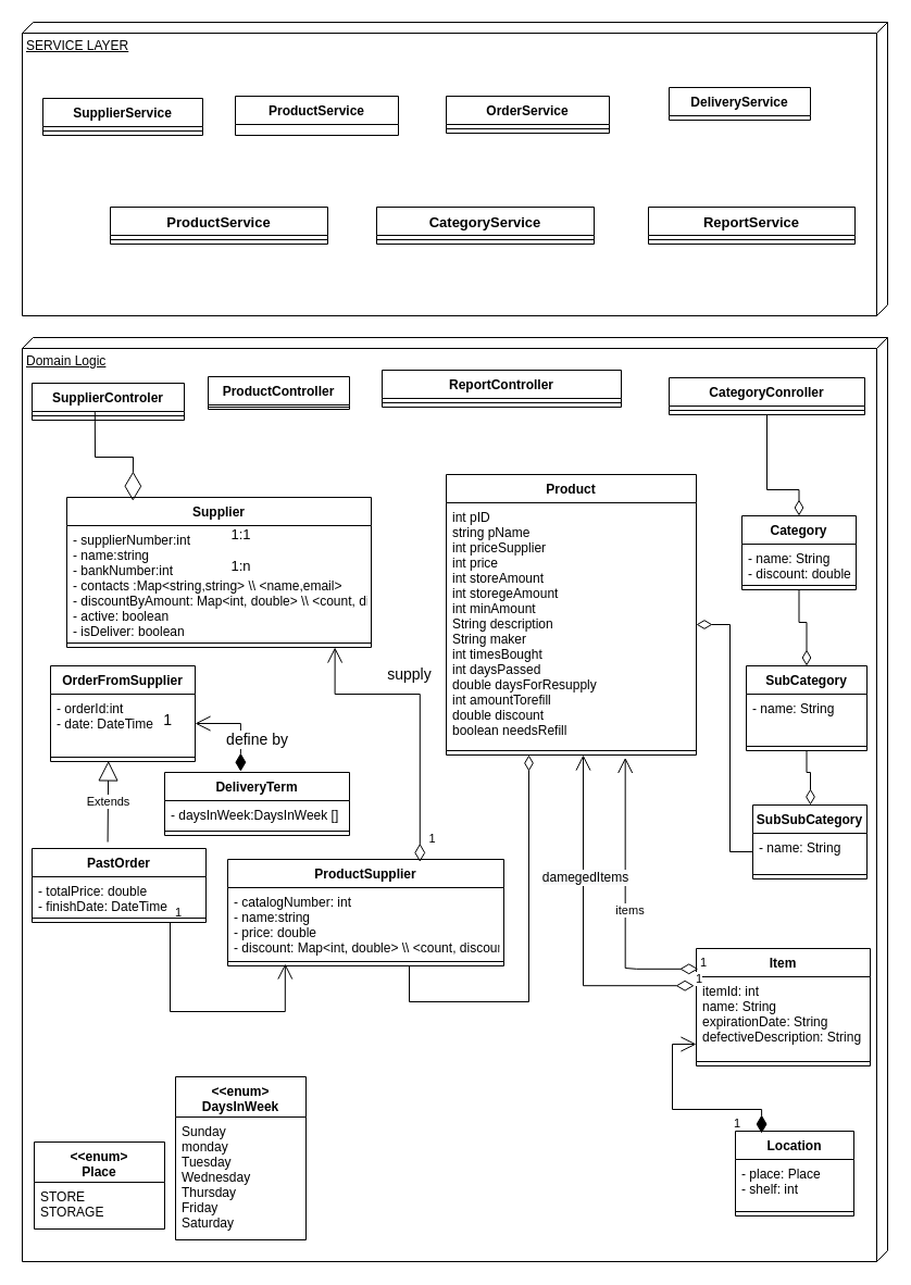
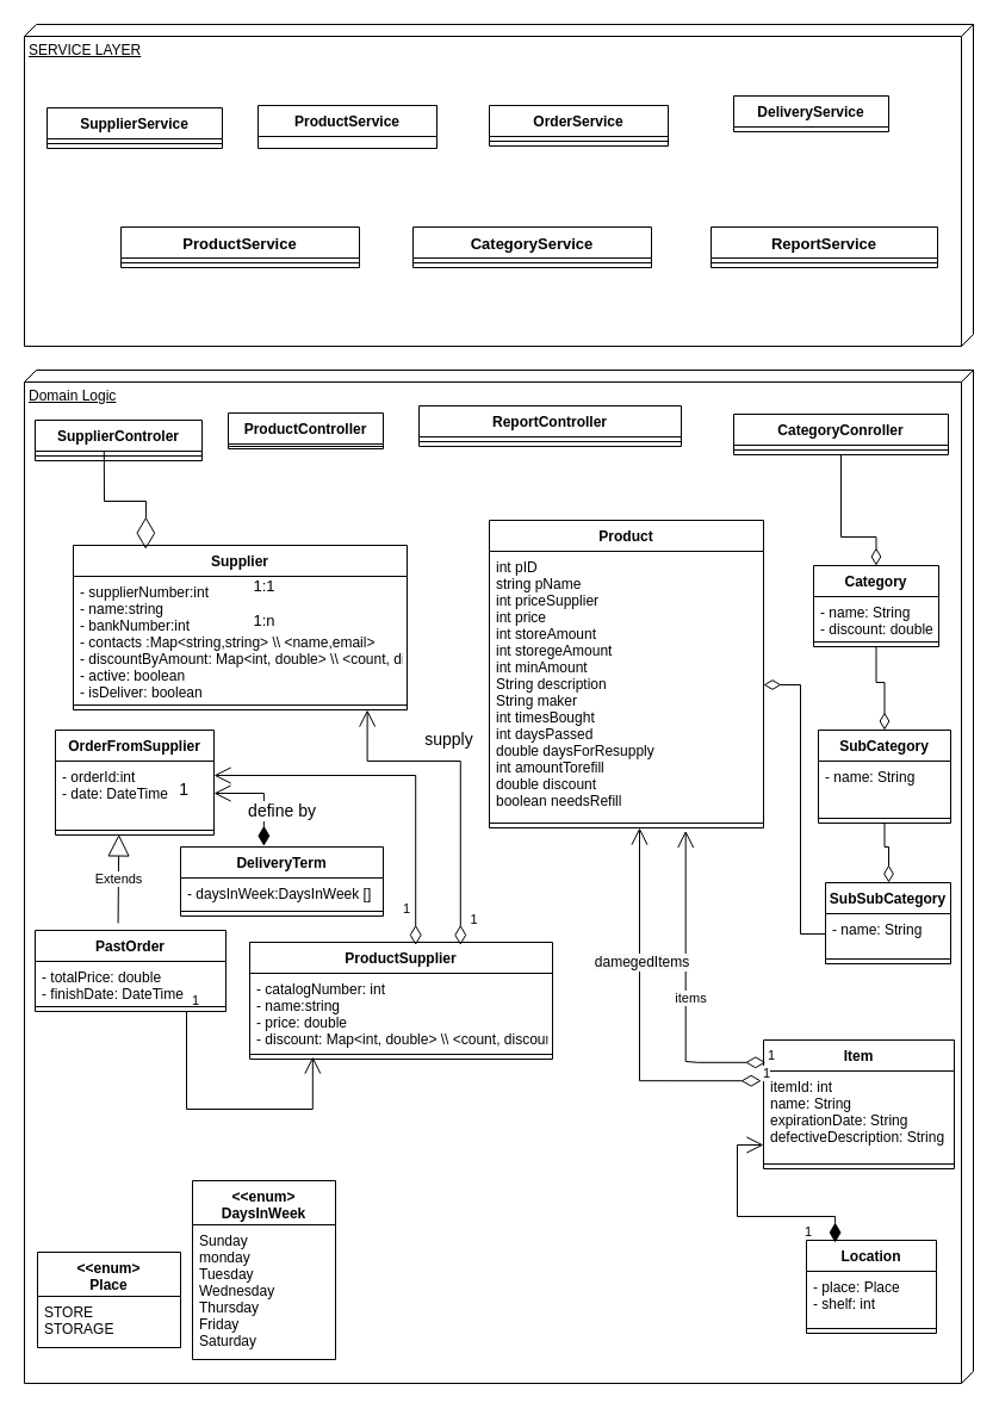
+ <mxCell id="69" value="1" style="endArrow=open;html=1;endSize=12;startArrow=diamondThin;startSize=14;startFill=0;edgeStyle=orthogonalEdgeStyle;align=left;verticalAlign=bottom;rounded=0;exitX=0.548;exitY=0.024;exitDx=0;exitDy=0;exitPerimeter=0;" edge="1" parent="1" source="58" target="44"><mxGeometry x="-0.865" y="12" relative="1" as="geometry"><mxPoint x="159" y="640" as="sourcePoint" /><mxPoint x="159" y="650" as="targetPoint" /><Array as="points"><mxPoint x="348" y="650" /></Array><mxPoint as="offset" /></mxGeometry></mxCell>
- <mxCell id="18" style="edgeStyle=orthogonalEdgeStyle;rounded=0;jumpSize=6;orthogonalLoop=1;jettySize=auto;html=1;fontSize=13;endArrow=diamondThin;endFill=0;endSize=12;startArrow=none;" edge="1" parent="1" source="58" target="4"><mxGeometry relative="1" as="geometry"><Array as="points"><mxPoint x="376" y="921" /><mxPoint x="486" y="921" /></Array></mxGeometry></mxCell>
